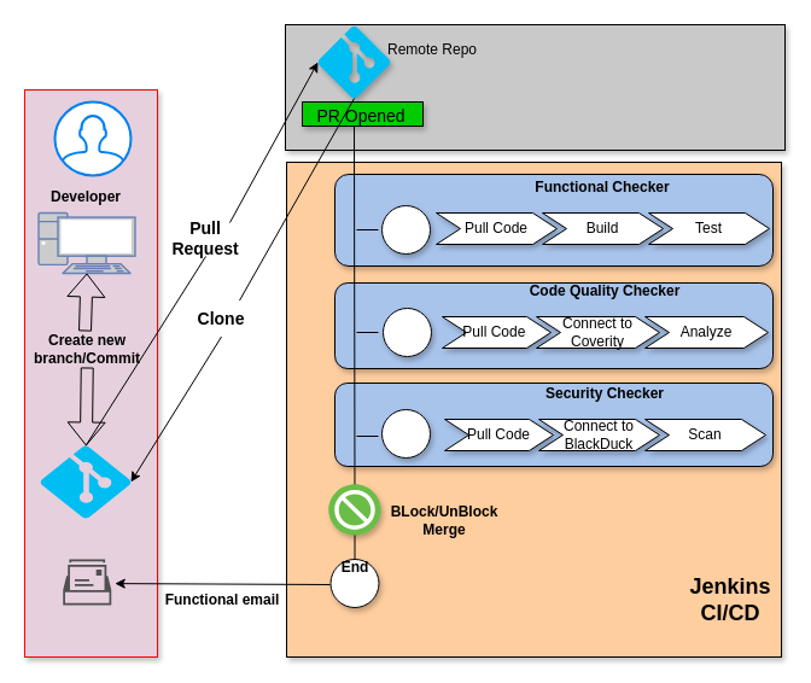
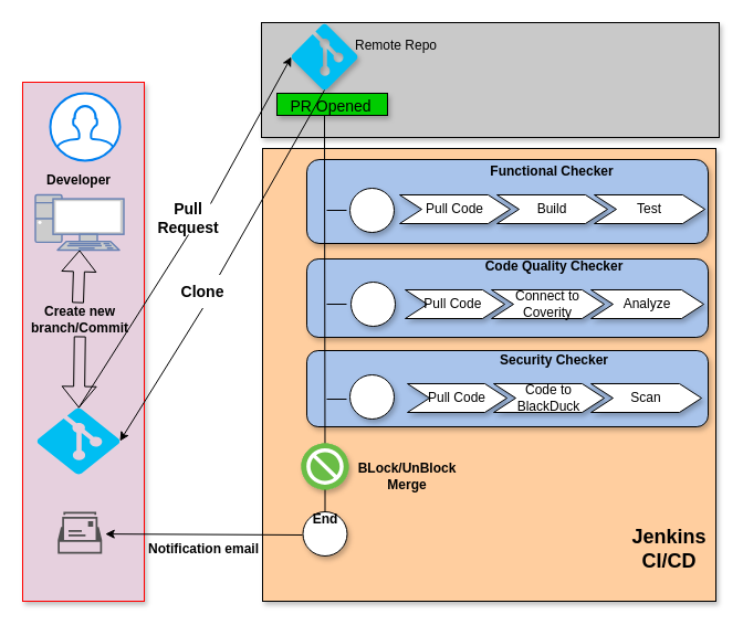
- <mxCell id="35" value="Connect to BlackDuck" style="shape=step;perimeter=stepPerimeter;fixedSize=1;points=[];whiteSpace=wrap;html=1;shadow=1;" vertex="1" parent="33"><mxGeometry x="88" y="33" width="100" height="26" as="geometry" /></mxCell>
+ <mxCell id="35" value="Code to BlackDuck" style="shape=step;perimeter=stepPerimeter;fixedSize=1;points=[];whiteSpace=wrap;html=1;shadow=1;" vertex="1" parent="33"><mxGeometry x="88" y="33" width="100" height="26" as="geometry" /></mxCell>
- <mxCell id="47" value="&lt;b&gt;Functional email&lt;/b&gt;" style="text;html=1;strokeColor=none;fillColor=none;align=center;verticalAlign=middle;whiteSpace=wrap;rounded=0;shadow=1;" vertex="1" parent="1"><mxGeometry x="130" y="481.5" width="108" height="30" as="geometry" /></mxCell>
+ <mxCell id="47" value="&lt;b&gt;Notification email&lt;/b&gt;" style="text;html=1;strokeColor=none;fillColor=none;align=center;verticalAlign=middle;whiteSpace=wrap;rounded=0;shadow=1;" vertex="1" parent="1"><mxGeometry x="130" y="481.5" width="108" height="30" as="geometry" /></mxCell>
